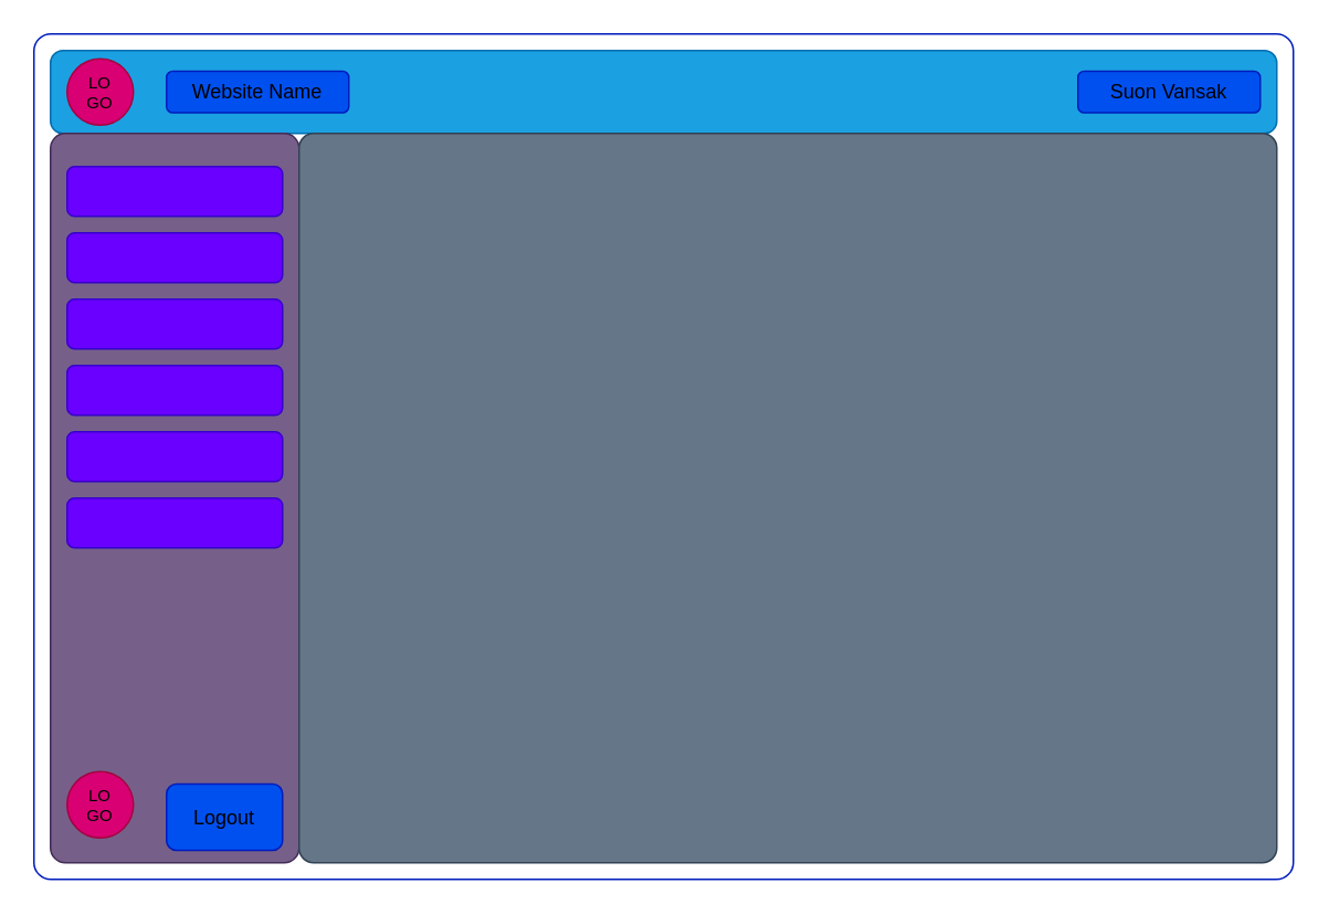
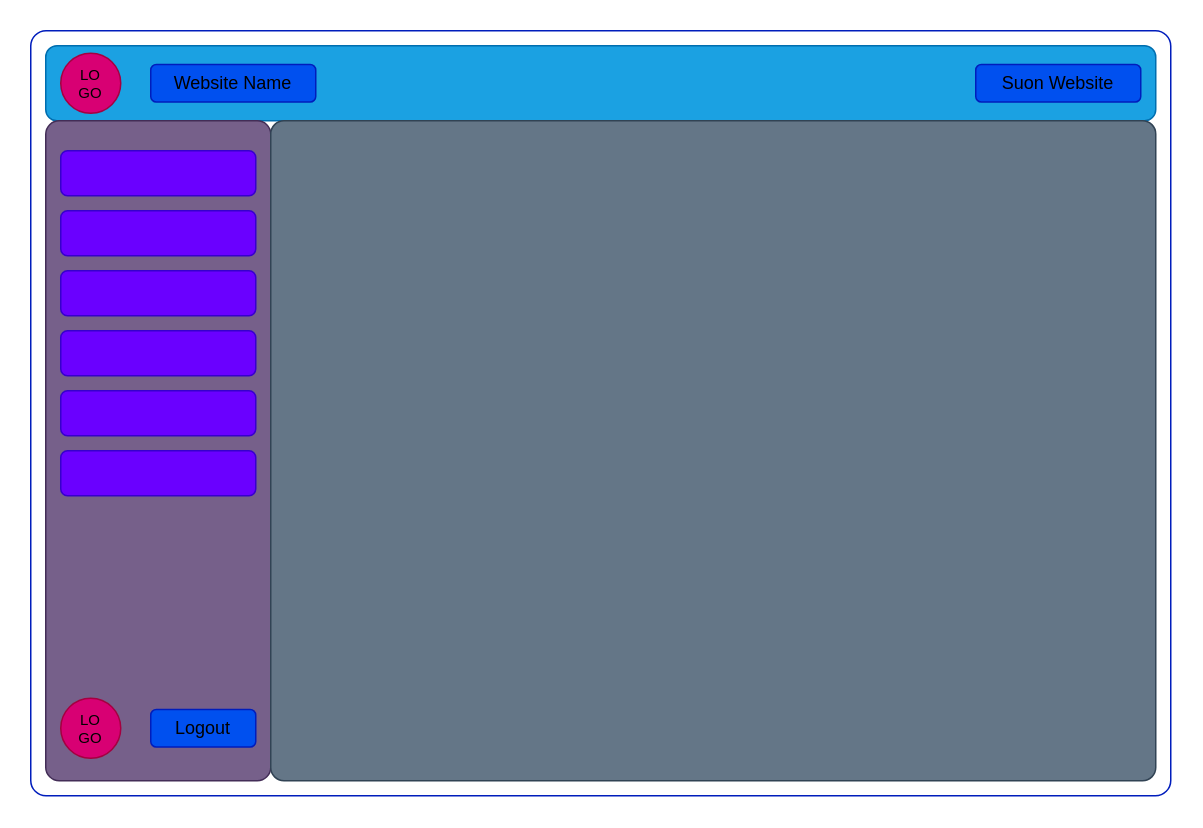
- <mxCell id="5" value="Suon Vansak" style="rounded=1;whiteSpace=wrap;html=1;fontSize=12;fillColor=#0050ef;strokeColor=#001DBC;labelBorderColor=none;labelBackgroundColor=none;fontColor=#000000;" vertex="1" parent="1"><mxGeometry x="650" y="42.5" width="110" height="25" as="geometry" /></mxCell>
+ <mxCell id="5" value="Suon Website" style="rounded=1;whiteSpace=wrap;html=1;fontSize=12;fillColor=#0050ef;strokeColor=#001DBC;labelBorderColor=none;labelBackgroundColor=none;fontColor=#000000;" vertex="1" parent="1"><mxGeometry x="650" y="42.5" width="110" height="25" as="geometry" /></mxCell>
- <mxCell id="15" value="Logout" style="rounded=1;whiteSpace=wrap;html=1;fontSize=12;fillColor=#0050ef;strokeColor=#001DBC;labelBorderColor=none;labelBackgroundColor=none;fontColor=#000000;" vertex="1" parent="1"><mxGeometry x="100" y="472.5" width="70" height="40" as="geometry" /></mxCell>
+ <mxCell id="15" value="Logout" style="rounded=1;whiteSpace=wrap;html=1;fontSize=12;fillColor=#0050ef;strokeColor=#001DBC;labelBorderColor=none;labelBackgroundColor=none;fontColor=#000000;" vertex="1" parent="1"><mxGeometry x="100" y="472.5" width="70" height="25" as="geometry" /></mxCell>
